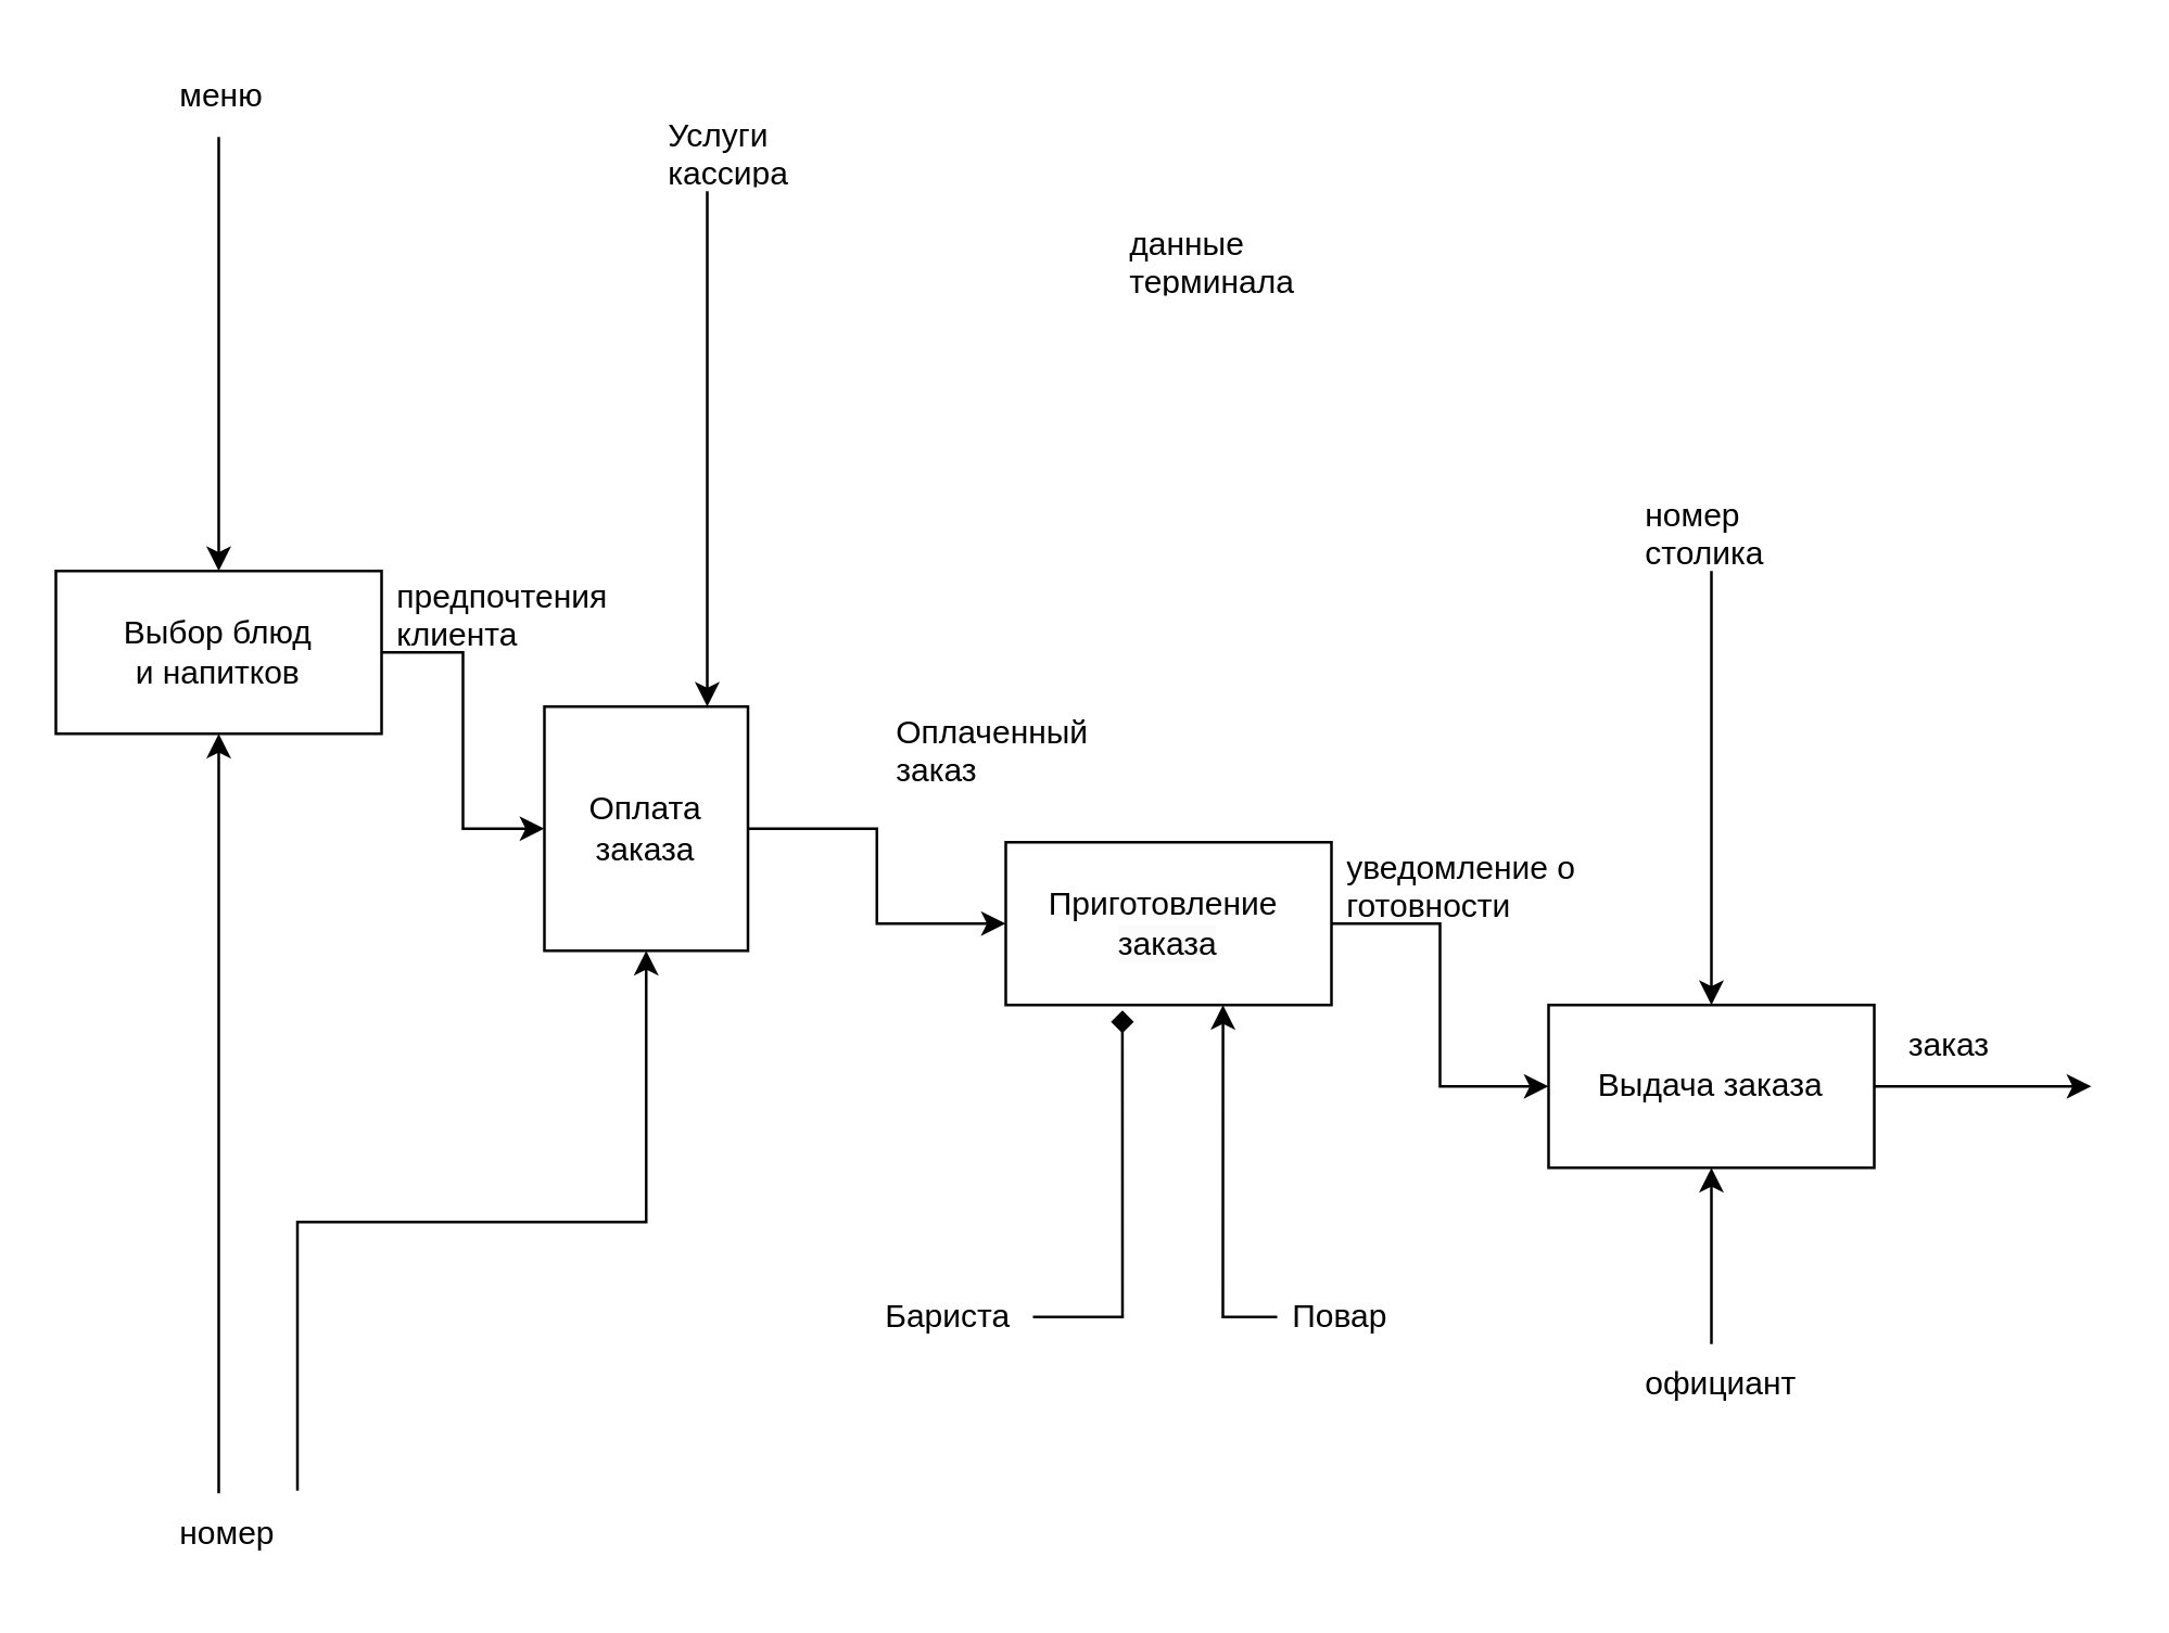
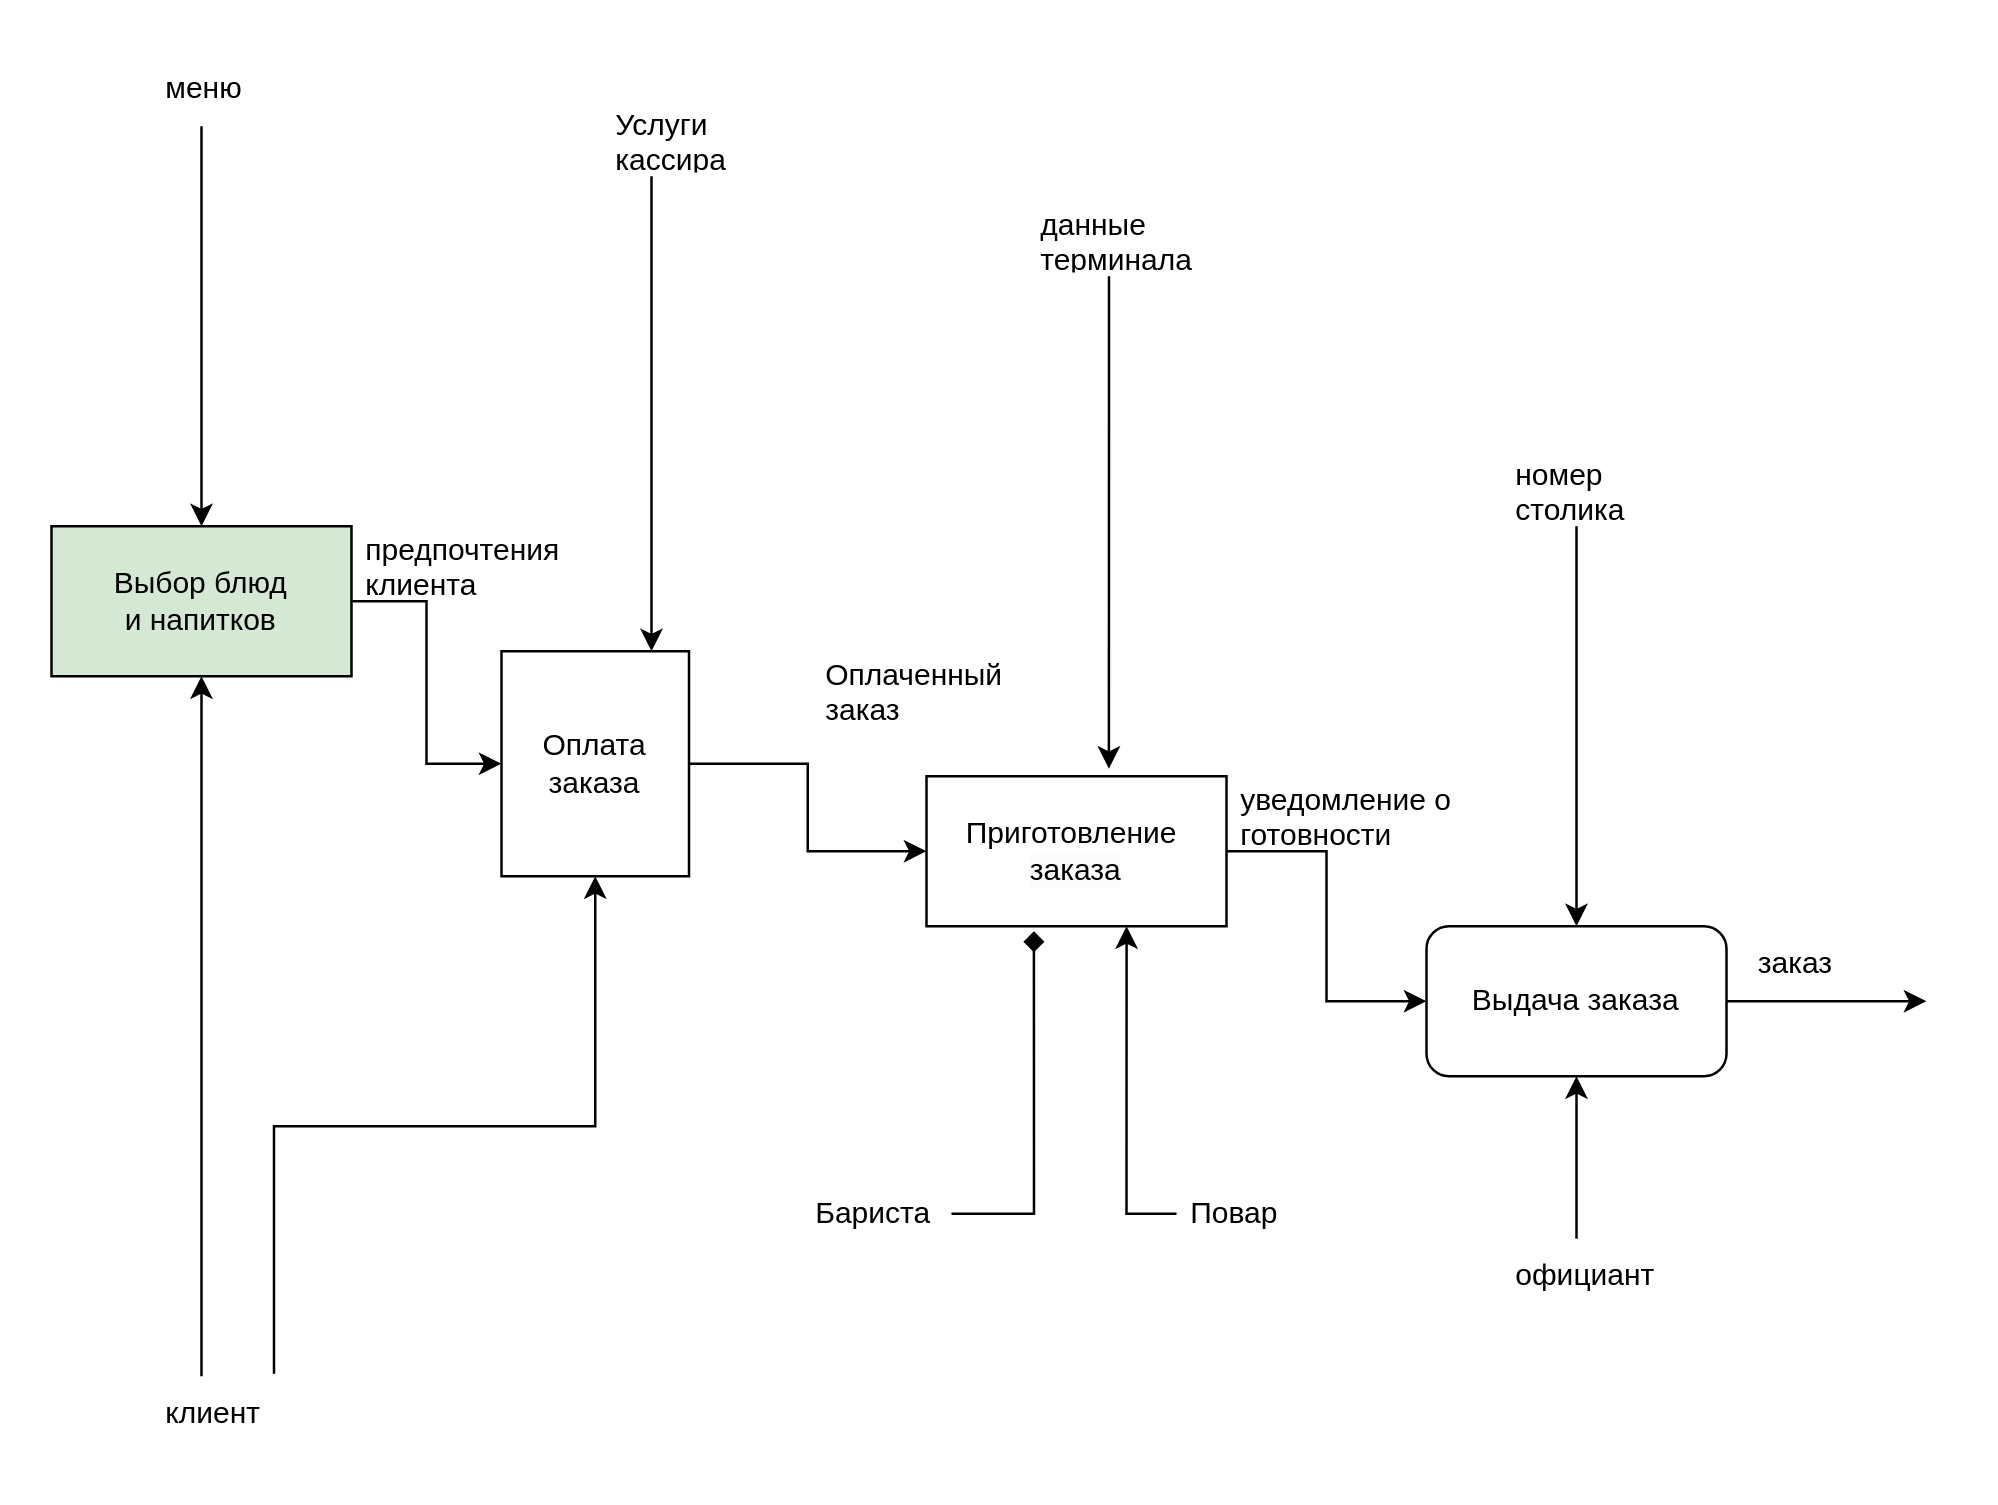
+ <mxCell id="21" style="edgeStyle=orthogonalEdgeStyle;rounded=0;orthogonalLoop=1;jettySize=auto;html=1;entryX=0.608;entryY=-0.05;entryDx=0;entryDy=0;entryPerimeter=0;" edge="1" parent="1" source="22" target="15"><mxGeometry relative="1" as="geometry"><Array as="points"><mxPoint x="443" y="150" /><mxPoint x="443" y="150" /></Array></mxGeometry></mxCell>
- <mxCell id="3" value="Выбор блюд&lt;br&gt;&lt;font&gt;и напитков&lt;/font&gt;" style="rounded=0;whiteSpace=wrap;html=1;" vertex="1" parent="1"><mxGeometry x="20" y="210" width="120" height="60" as="geometry" /></mxCell>
+ <mxCell id="3" value="Выбор блюд&lt;br&gt;&lt;font&gt;и напитков&lt;/font&gt;" style="rounded=0;whiteSpace=wrap;html=1;fillColor=#d5e8d4;" vertex="1" parent="1"><mxGeometry x="20" y="210" width="120" height="60" as="geometry" /></mxCell>
- <mxCell id="24" value="Выдача заказа" style="rounded=0;whiteSpace=wrap;html=1;" vertex="1" parent="1"><mxGeometry x="570" y="370" width="120" height="60" as="geometry" /></mxCell>
+ <mxCell id="24" value="Выдача заказа" style="whiteSpace=wrap;html=1;rounded=1;" vertex="1" parent="1"><mxGeometry x="570" y="370" width="120" height="60" as="geometry" /></mxCell>
- <mxCell id="6" value="номер" style="text;strokeColor=none;fillColor=none;align=left;verticalAlign=middle;spacingLeft=4;spacingRight=4;overflow=hidden;points=[[0,0.5],[1,0.5]];portConstraint=eastwest;rotatable=0;whiteSpace=wrap;html=1;" vertex="1" parent="1"><mxGeometry x="60" y="550" width="50" height="30" as="geometry" /></mxCell>
+ <mxCell id="6" value="клиент" style="text;strokeColor=none;fillColor=none;align=left;verticalAlign=middle;spacingLeft=4;spacingRight=4;overflow=hidden;points=[[0,0.5],[1,0.5]];portConstraint=eastwest;rotatable=0;whiteSpace=wrap;html=1;" vertex="1" parent="1"><mxGeometry x="60" y="550" width="50" height="30" as="geometry" /></mxCell>
